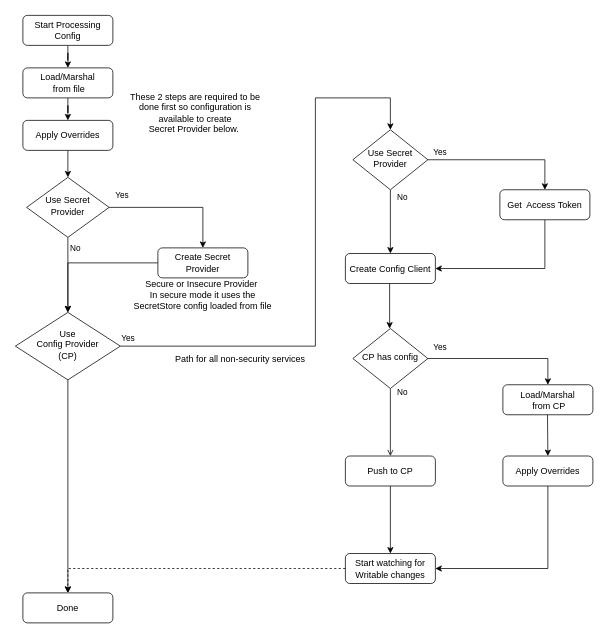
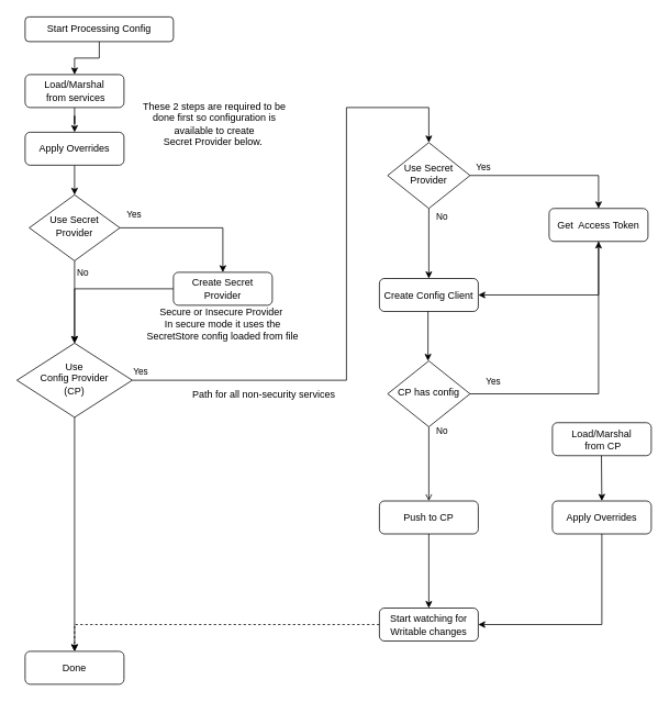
- <mxCell id="36" value="Start Processing Config" style="rounded=1;whiteSpace=wrap;html=1;fontSize=12;glass=0;strokeWidth=1;shadow=0;" parent="1" vertex="1"><mxGeometry x="30" y="20" width="120" height="40" as="geometry" /></mxCell>
+ <mxCell id="36" value="Start Processing Config" style="rounded=1;whiteSpace=wrap;html=1;fontSize=12;glass=0;strokeWidth=1;shadow=0;" parent="1" vertex="1"><mxGeometry x="30" y="20" width="180" height="30" as="geometry" /></mxCell>
- <mxCell id="3" value="Load/Marshal&lt;br&gt;&amp;nbsp;from file" style="rounded=1;whiteSpace=wrap;html=1;fontSize=12;glass=0;strokeWidth=1;shadow=0;" parent="1" vertex="1"><mxGeometry x="30" y="90" width="120" height="40" as="geometry" /></mxCell>
+ <mxCell id="3" value="Load/Marshal&lt;br&gt;&amp;nbsp;from services" style="rounded=1;whiteSpace=wrap;html=1;fontSize=12;glass=0;strokeWidth=1;shadow=0;" parent="1" vertex="1"><mxGeometry x="30" y="90" width="120" height="40" as="geometry" /></mxCell>
- <mxCell id="23" value="Yes" style="edgeStyle=orthogonalEdgeStyle;rounded=0;orthogonalLoop=1;jettySize=auto;html=1;entryX=0.5;entryY=0;entryDx=0;entryDy=0;" parent="1" source="25" target="27" edge="1"><mxGeometry x="-0.836" y="16" relative="1" as="geometry"><mxPoint as="offset" /></mxGeometry></mxCell>
+ <mxCell id="23" value="Yes" style="edgeStyle=orthogonalEdgeStyle;rounded=0;orthogonalLoop=1;jettySize=auto;html=1;" parent="1" source="25" target="22" edge="1"><mxGeometry x="-0.836" y="16" relative="1" as="geometry"><mxPoint as="offset" /></mxGeometry></mxCell>
